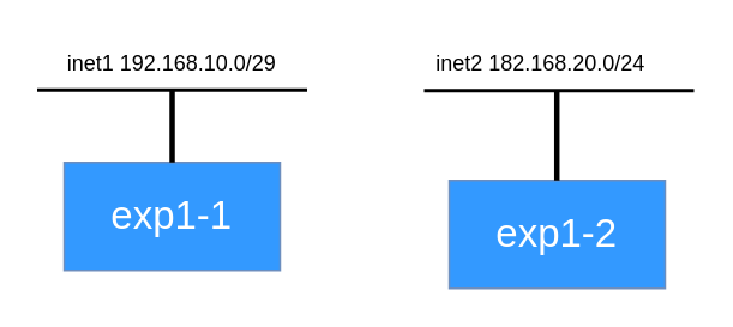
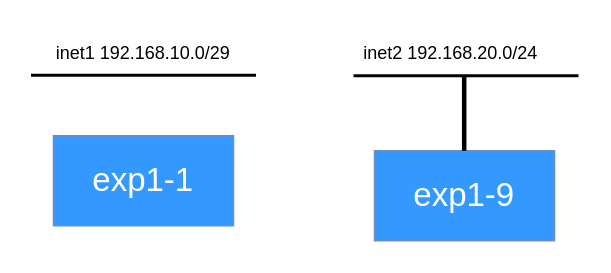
- <mxCell id="5" value="inet2 182.168.20.0/24" style="text;html=1;align=center;verticalAlign=middle;whiteSpace=wrap;rounded=0;" vertex="1" parent="1"><mxGeometry x="235" y="20" width="130" height="30" as="geometry" /></mxCell>
+ <mxCell id="5" value="inet2 192.168.20.0/24" style="text;html=1;align=center;verticalAlign=middle;whiteSpace=wrap;rounded=0;" vertex="1" parent="1"><mxGeometry x="235" y="20" width="130" height="30" as="geometry" /></mxCell>
- <mxCell id="8" value="" style="endArrow=none;html=1;rounded=0;entryX=0.5;entryY=0;entryDx=0;entryDy=0;strokeWidth=3;exitX=0.5;exitY=1;exitDx=0;exitDy=0;" edge="1" parent="1" source="3" target="6"><mxGeometry width="50" height="50" relative="1" as="geometry"><mxPoint x="95" y="60" as="sourcePoint" /><mxPoint x="125" y="40" as="targetPoint" /></mxGeometry></mxCell>
- <mxCell id="7" value="&lt;font style=&quot;font-size: 22px; color: rgb(255, 255, 255);&quot;&gt;exp1-2&lt;/font&gt;" style="rounded=0;whiteSpace=wrap;html=1;fillColor=#3399FF;strokeColor=#6c8ebf;" vertex="1" parent="1"><mxGeometry x="249" y="100" width="120" height="60" as="geometry" /></mxCell>
+ <mxCell id="7" value="&lt;font style=&quot;font-size: 22px; color: rgb(255, 255, 255);&quot;&gt;exp1-9&lt;/font&gt;" style="rounded=0;whiteSpace=wrap;html=1;fillColor=#3399FF;strokeColor=#6c8ebf;" vertex="1" parent="1"><mxGeometry x="249" y="100" width="120" height="60" as="geometry" /></mxCell>
